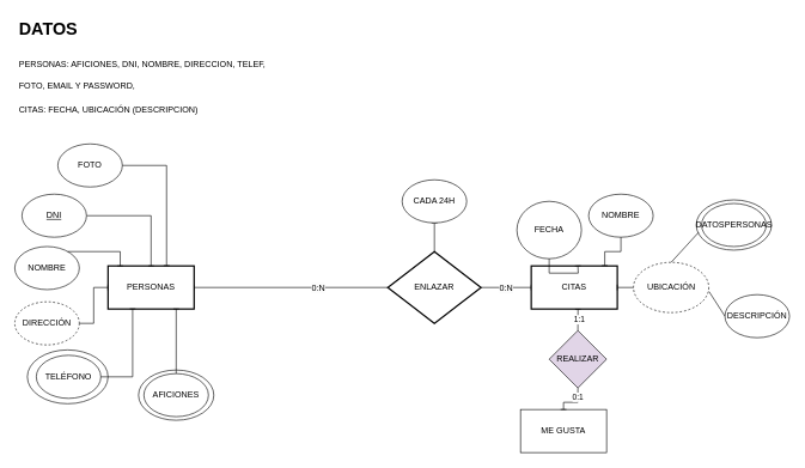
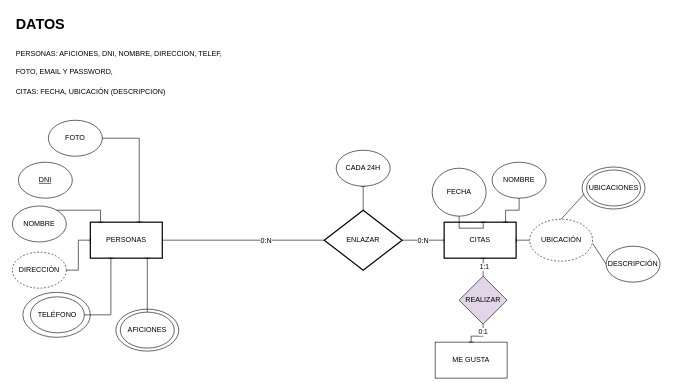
- <mxCell id="19" style="edgeStyle=orthogonalEdgeStyle;rounded=0;orthogonalLoop=1;jettySize=auto;html=1;entryX=0.5;entryY=0;entryDx=0;entryDy=0;endArrow=baseDash;endFill=0;" parent="1" source="20" target="13" edge="1"><mxGeometry relative="1" as="geometry" /></mxCell>
- <mxCell id="40" value="DATOSPERSONAS" style="ellipse;whiteSpace=wrap;html=1;" vertex="1" parent="1"><mxGeometry x="977.5" y="283" width="90" height="60" as="geometry" /></mxCell>
+ <mxCell id="40" value="UBICACIONES" style="ellipse;whiteSpace=wrap;html=1;" vertex="1" parent="1"><mxGeometry x="977.5" y="283" width="90" height="60" as="geometry" /></mxCell>
